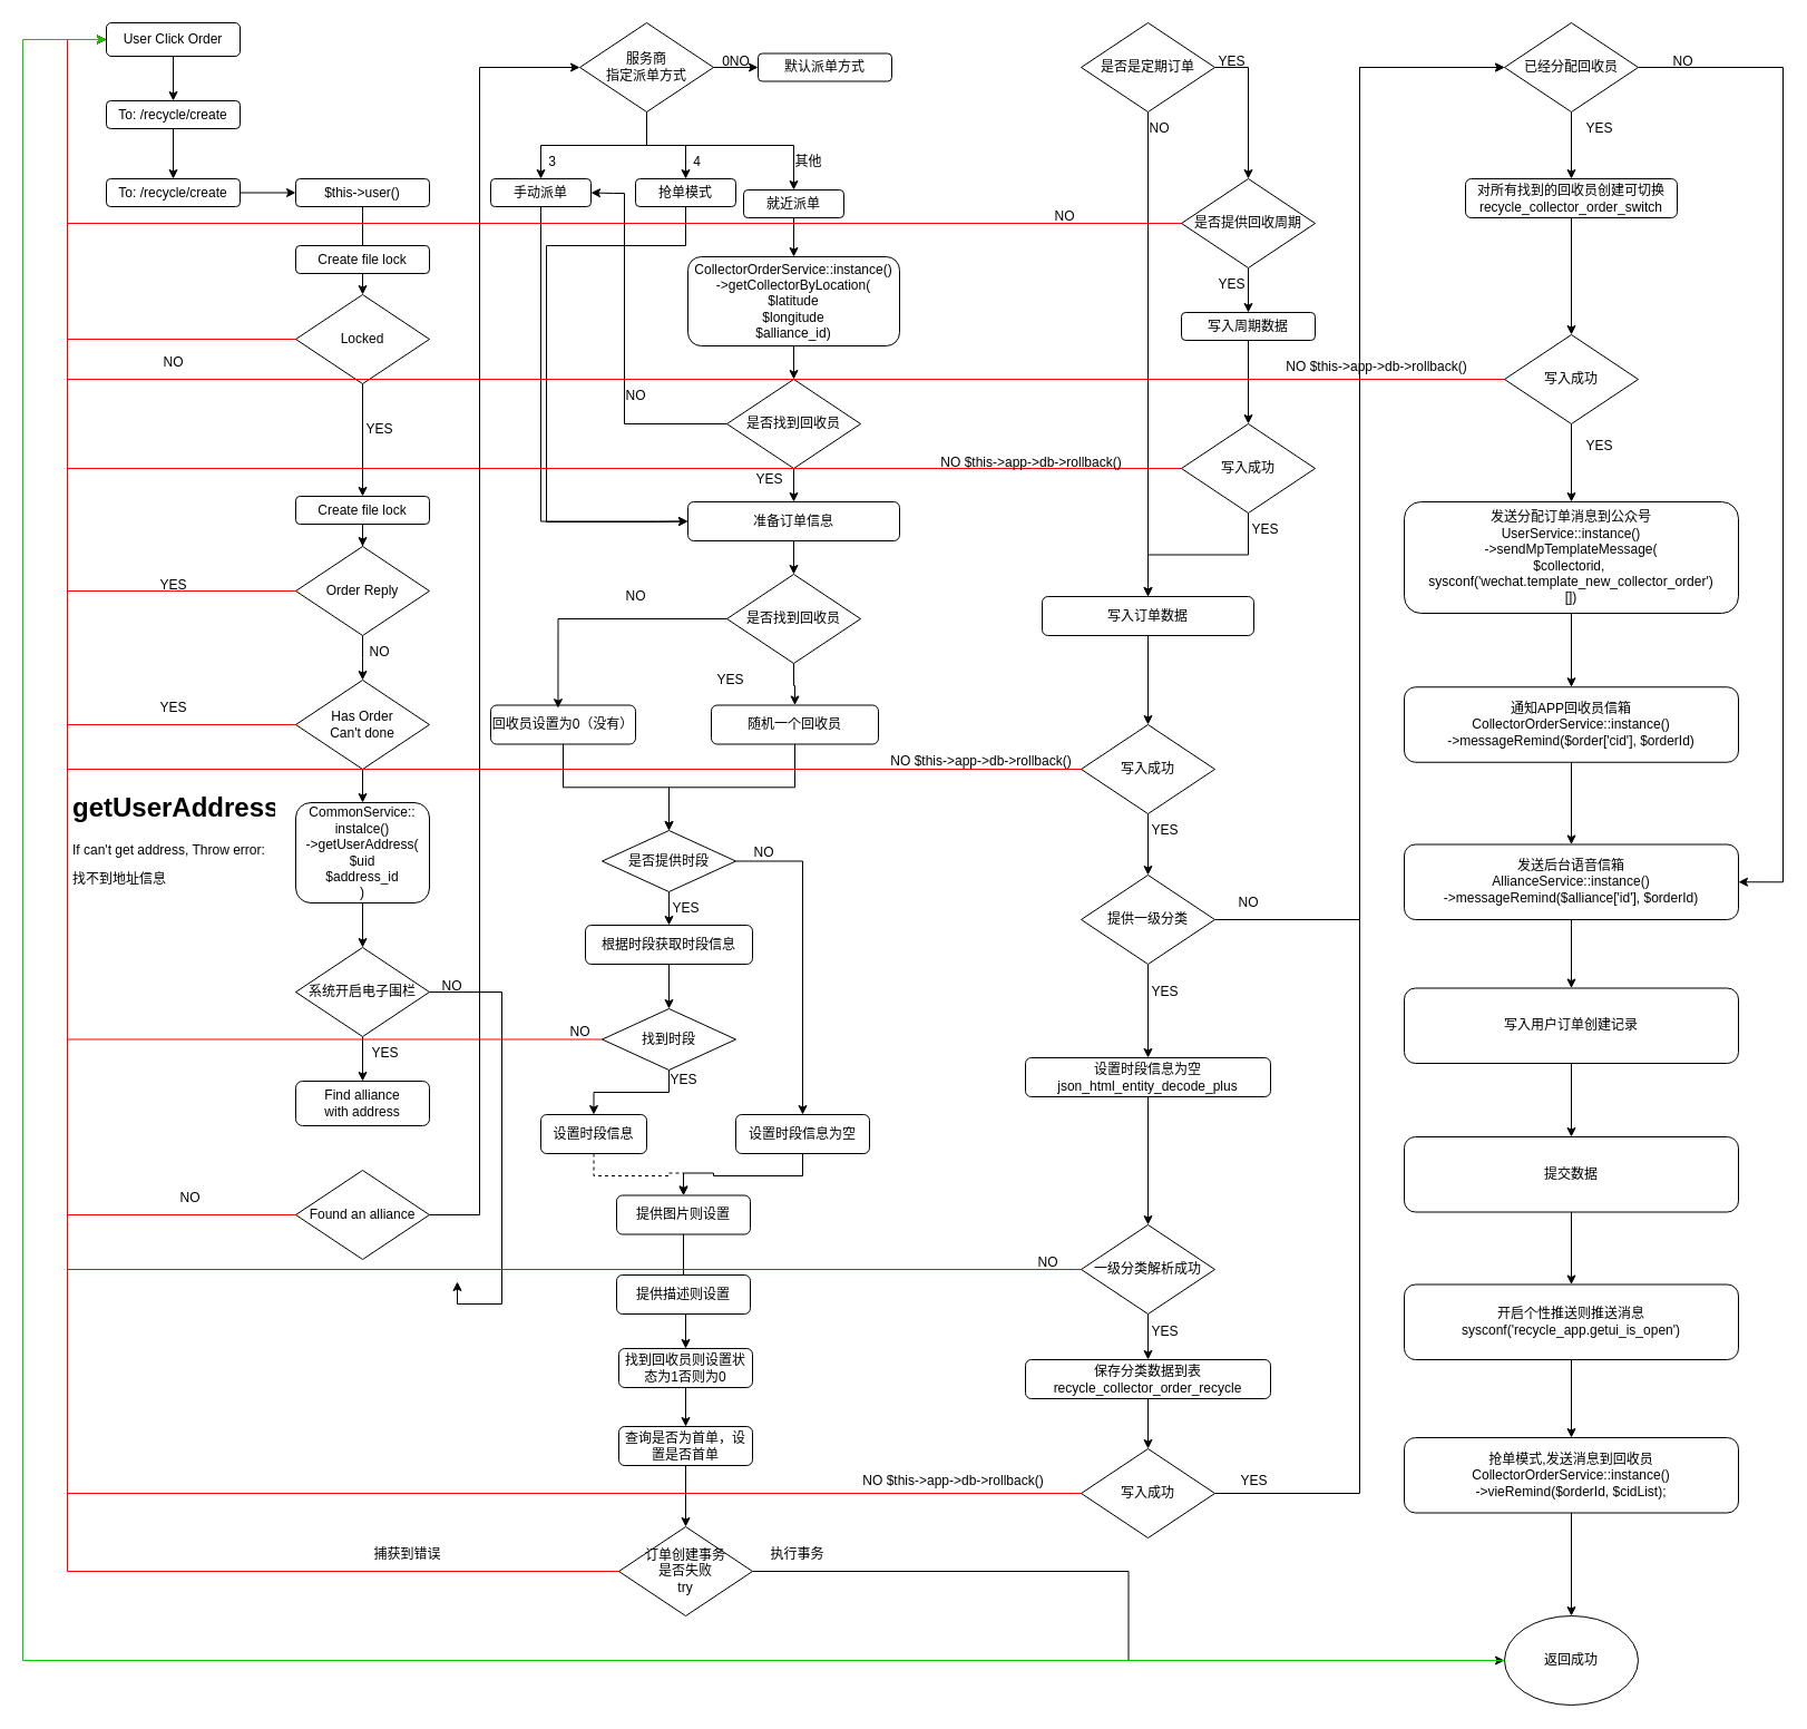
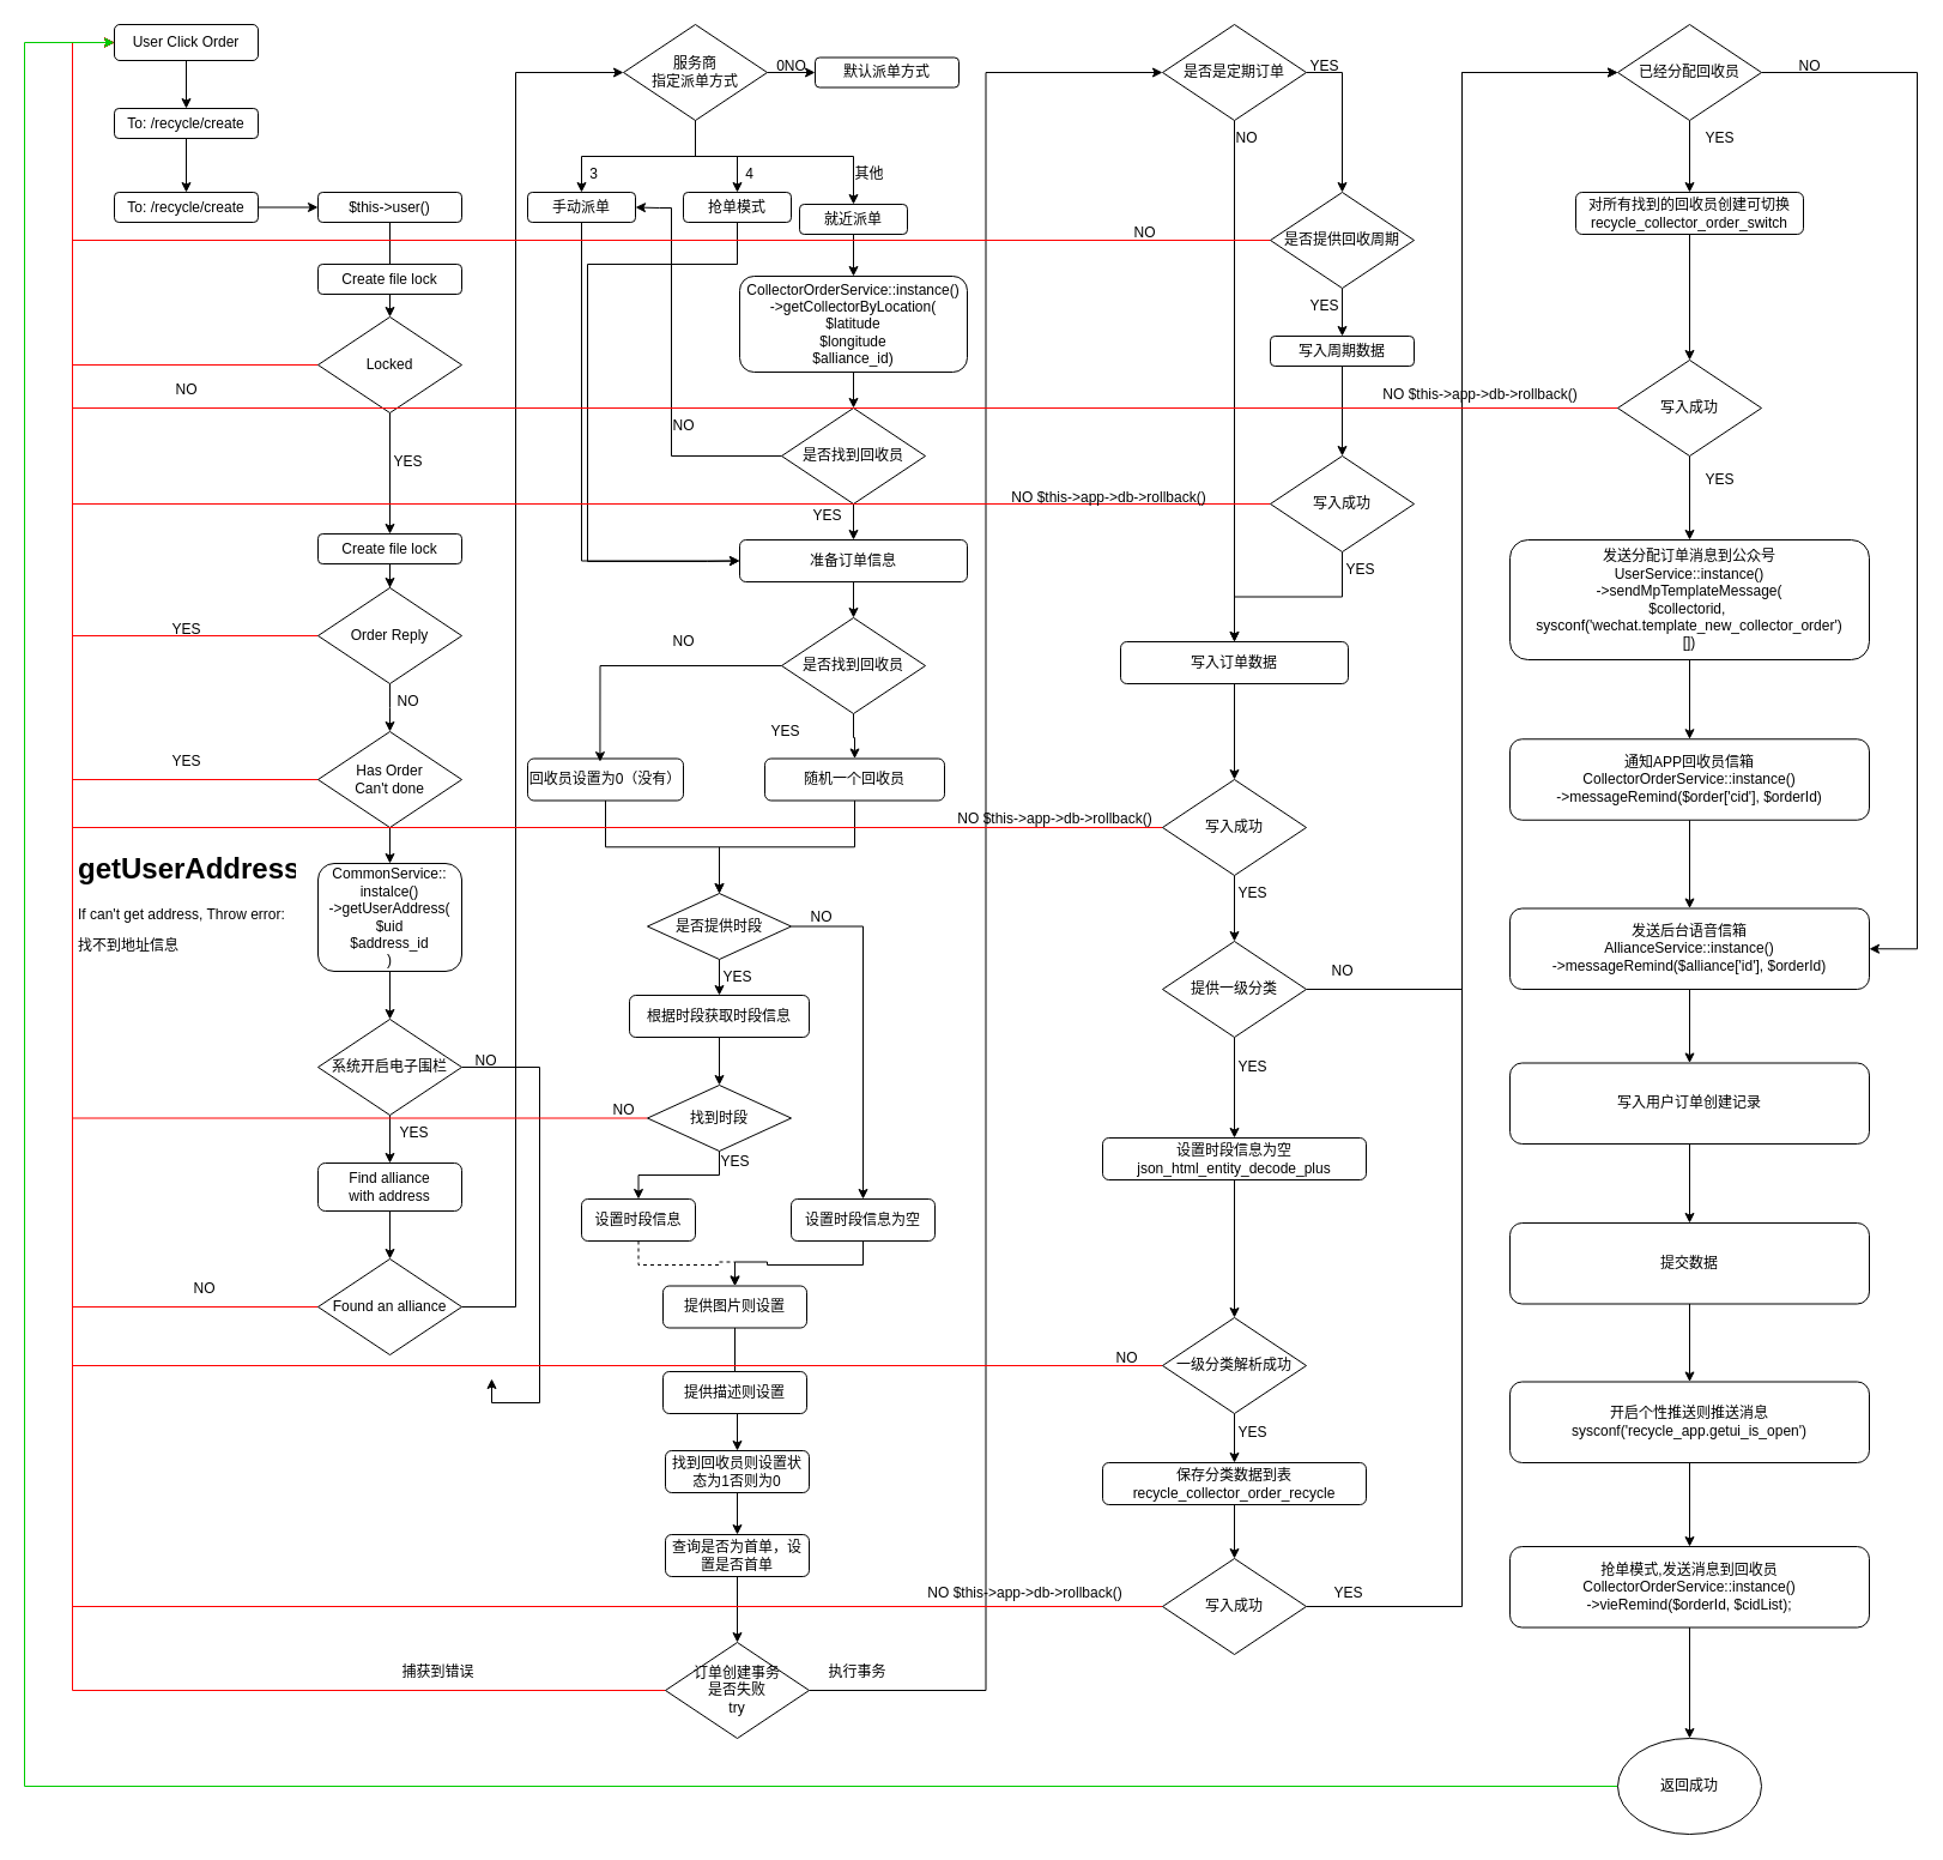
+ <mxCell id="36" value="" style="edgeStyle=orthogonalEdgeStyle;rounded=0;orthogonalLoop=1;jettySize=auto;html=1;" edge="1" parent="1" source="37" target="32"><mxGeometry relative="1" as="geometry" /></mxCell>
- <mxCell id="99" style="edgeStyle=orthogonalEdgeStyle;rounded=0;orthogonalLoop=1;jettySize=auto;html=1;exitX=1;exitY=0.5;exitDx=0;exitDy=0;" edge="1" parent="1" source="100" target="173"><mxGeometry relative="1" as="geometry" /></mxCell>
+ <mxCell id="99" style="edgeStyle=orthogonalEdgeStyle;rounded=0;orthogonalLoop=1;jettySize=auto;html=1;exitX=1;exitY=0.5;exitDx=0;exitDy=0;entryX=0;entryY=0.5;entryDx=0;entryDy=0;" edge="1" parent="1" source="100" target="104"><mxGeometry relative="1" as="geometry" /></mxCell>
